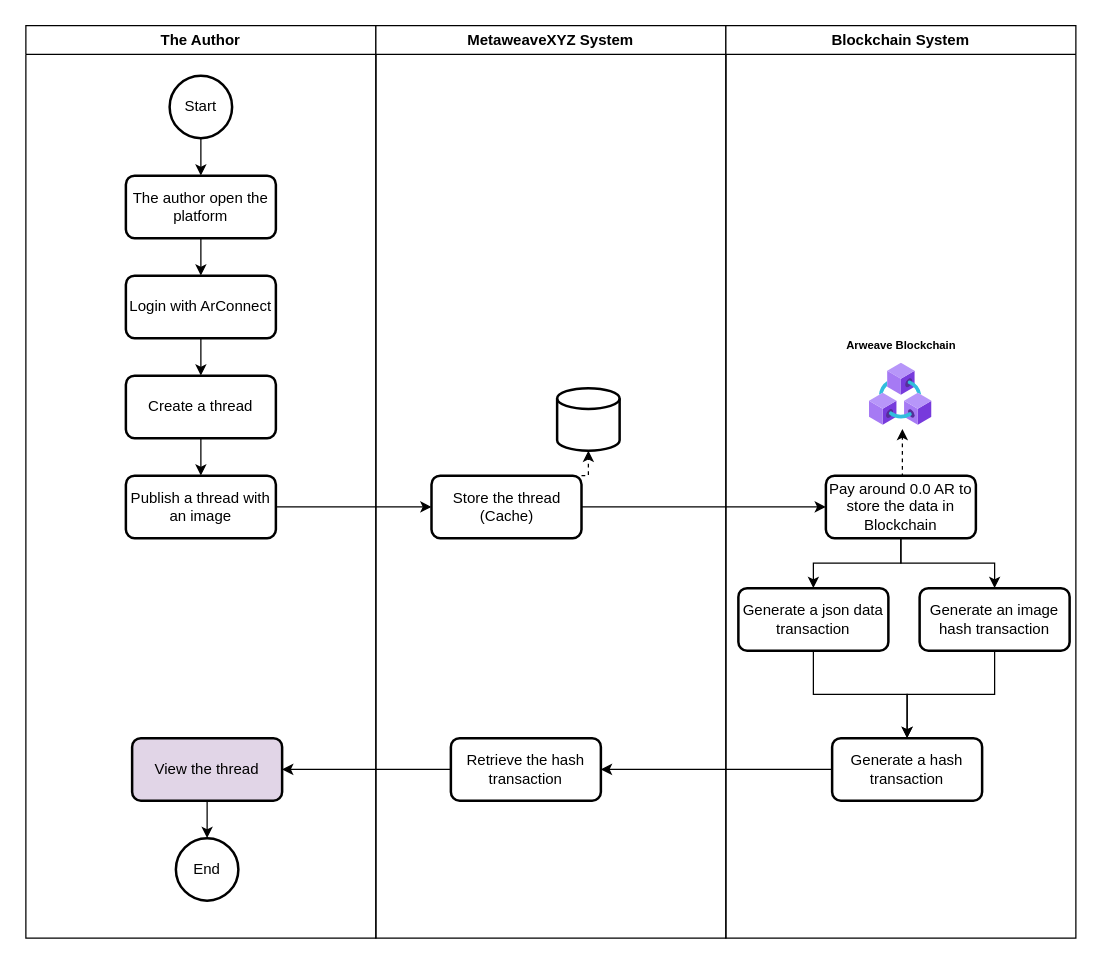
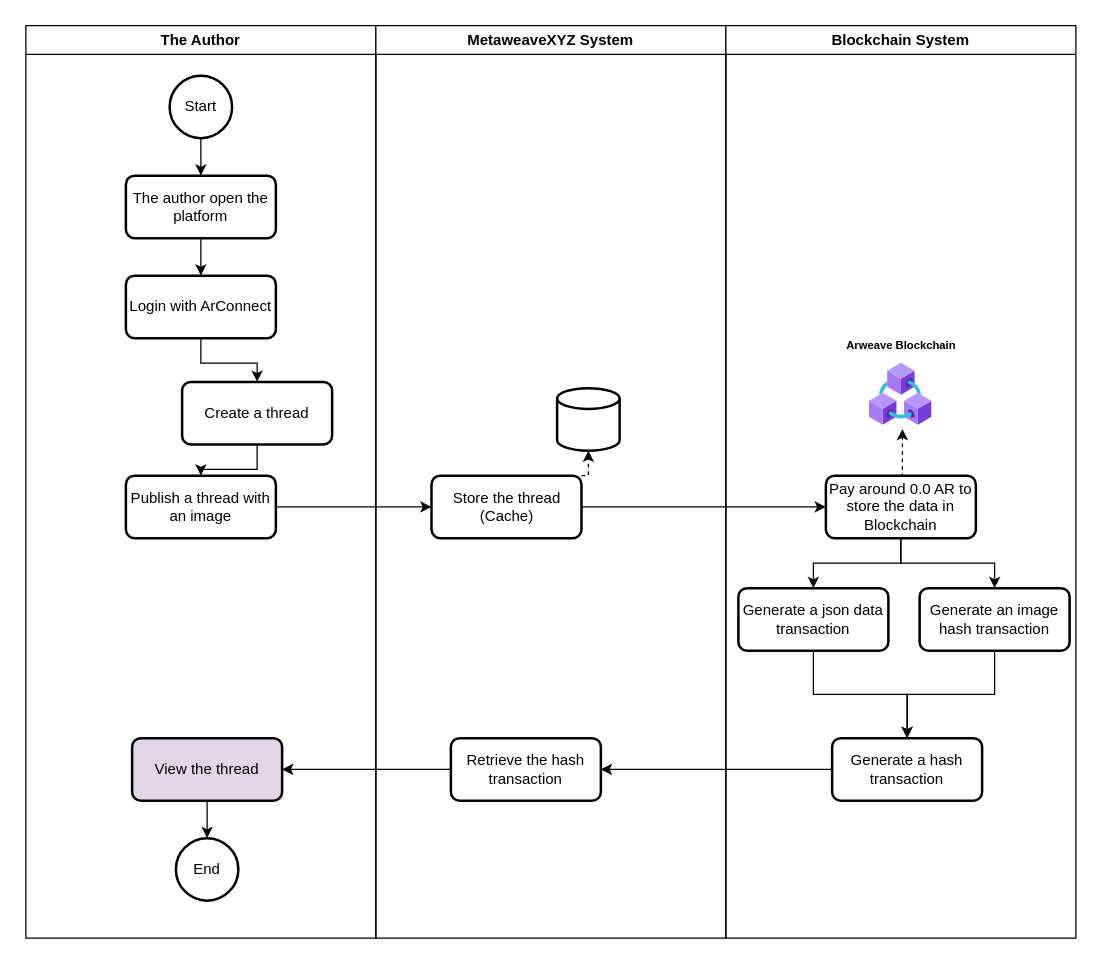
- <mxCell id="10" value="Create a thread" style="rounded=1;whiteSpace=wrap;html=1;absoluteArcSize=1;arcSize=14;strokeWidth=2;" vertex="1" parent="2"><mxGeometry x="80" y="280" width="120" height="50" as="geometry" /></mxCell>
+ <mxCell id="10" value="Create a thread" style="rounded=1;whiteSpace=wrap;html=1;absoluteArcSize=1;arcSize=14;strokeWidth=2;" vertex="1" parent="2"><mxGeometry x="125" y="285" width="120" height="50" as="geometry" /></mxCell>
